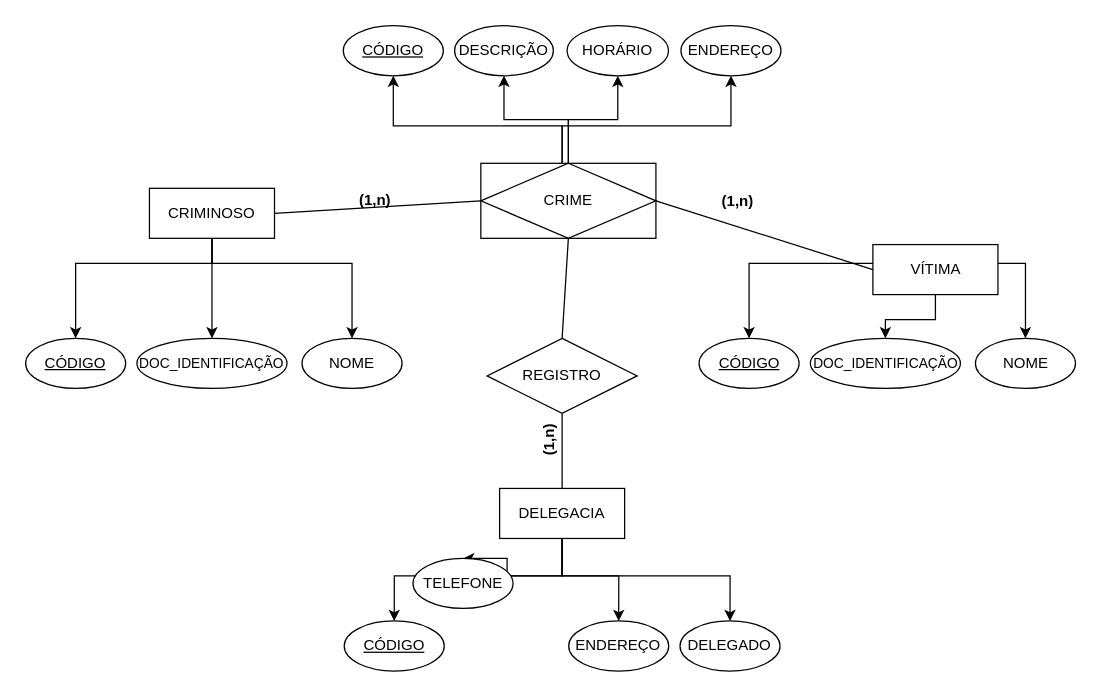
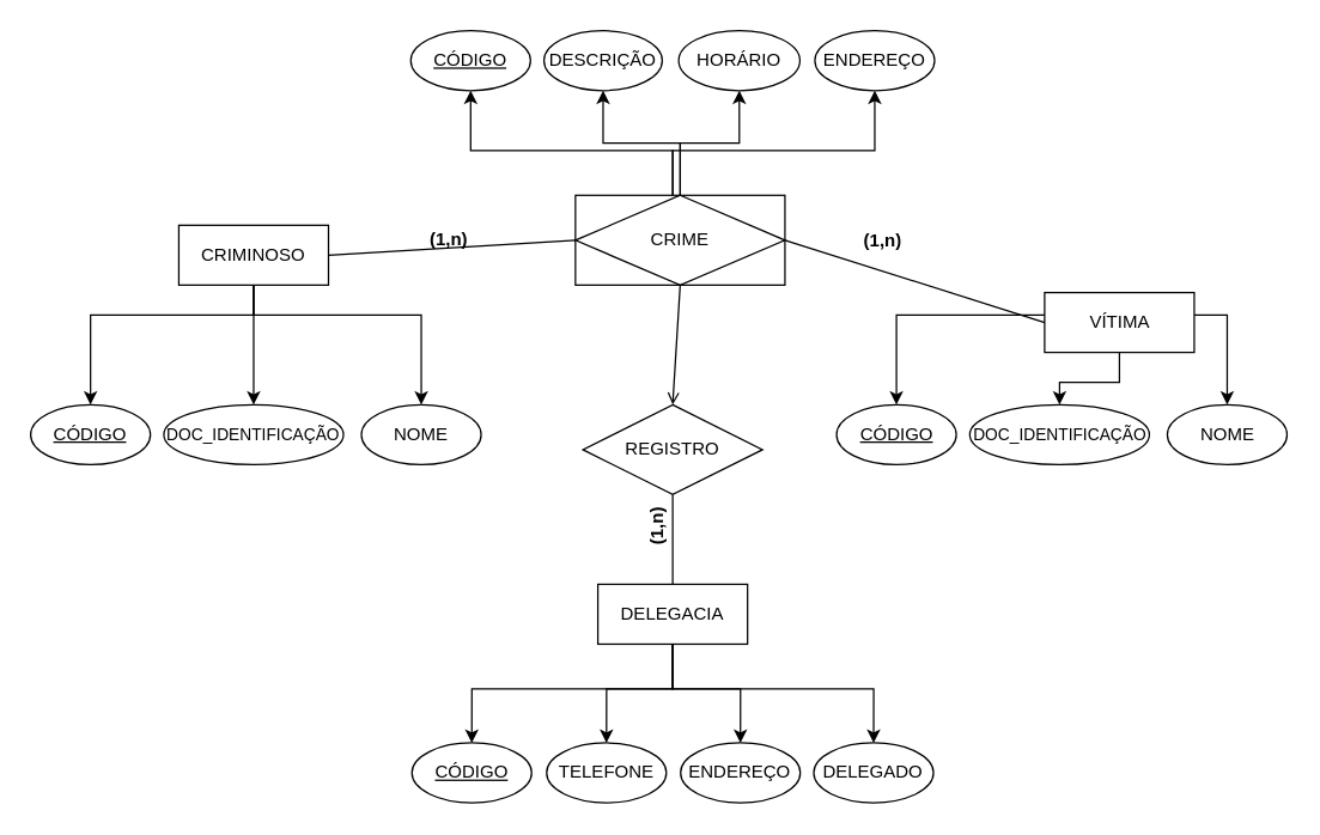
- <mxCell id="31" value="" style="endArrow=none;html=1;rounded=0;exitX=0.5;exitY=1;exitDx=0;exitDy=0;entryX=0.5;entryY=0;entryDx=0;entryDy=0;" edge="1" parent="1" source="19" target="30"><mxGeometry relative="1" as="geometry"><mxPoint x="400" y="340" as="sourcePoint" /><mxPoint x="560" y="340" as="targetPoint" /></mxGeometry></mxCell>
+ <mxCell id="31" value="" style="endArrow=open;html=1;rounded=0;exitX=0.5;exitY=1;exitDx=0;exitDy=0;entryX=0.5;entryY=0;entryDx=0;entryDy=0;" edge="1" parent="1" source="19" target="30"><mxGeometry relative="1" as="geometry"><mxPoint x="400" y="340" as="sourcePoint" /><mxPoint x="560" y="340" as="targetPoint" /></mxGeometry></mxCell>
- <mxCell id="38" value="TELEFONE" style="ellipse;whiteSpace=wrap;html=1;align=center;" vertex="1" parent="1"><mxGeometry x="329.75" y="446" width="80" height="40" as="geometry" /></mxCell>
+ <mxCell id="38" value="TELEFONE" style="ellipse;whiteSpace=wrap;html=1;align=center;" vertex="1" parent="1"><mxGeometry x="364.75" y="496" width="80" height="40" as="geometry" /></mxCell>
